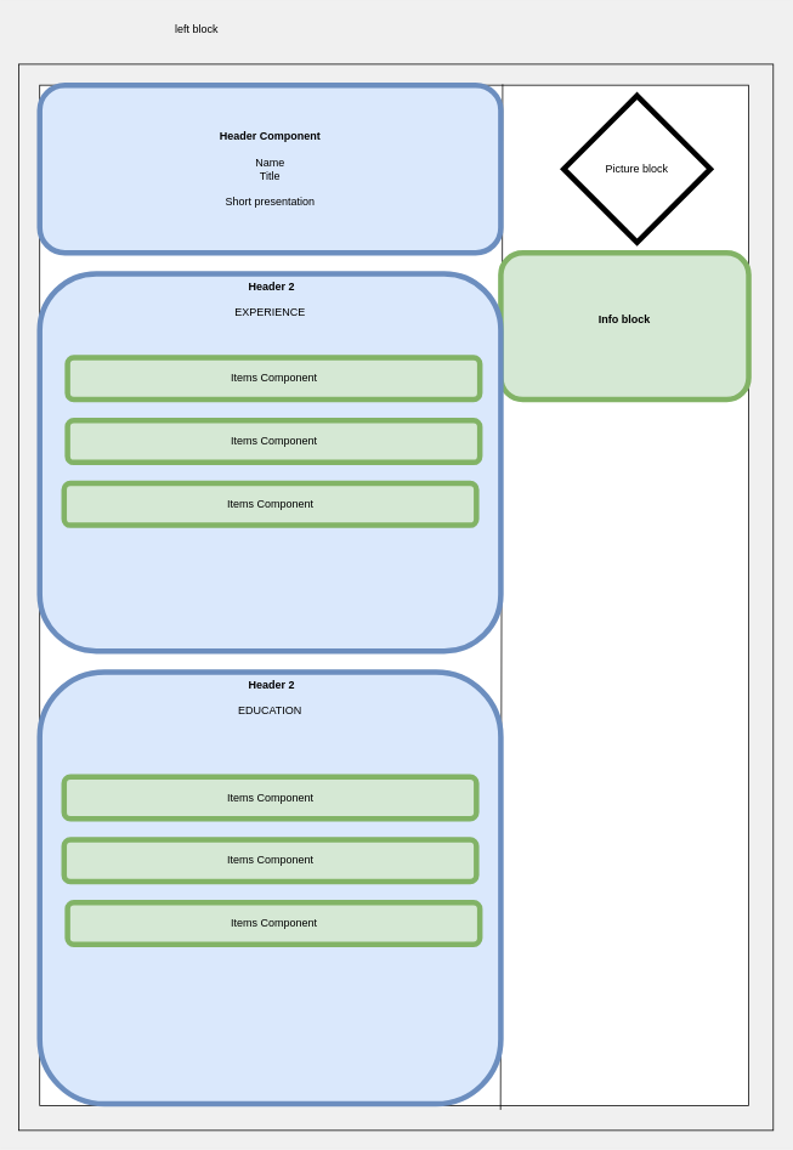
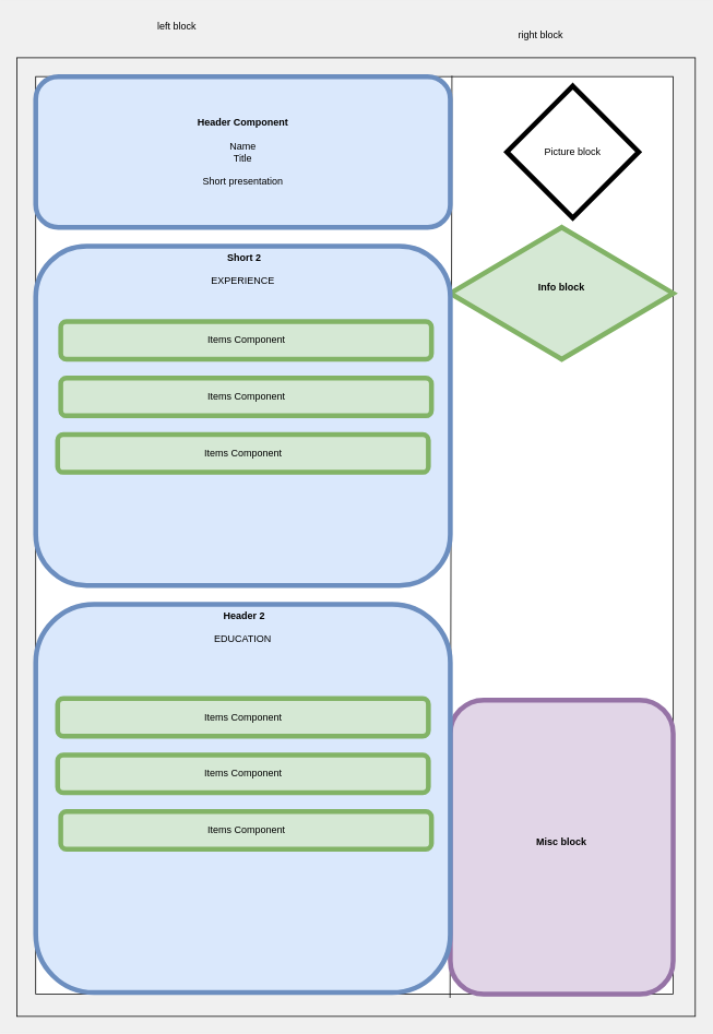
+ <mxCell id="6" value="right block" style="text;html=1;align=center;verticalAlign=middle;resizable=0;points=[];autosize=1;" vertex="1" parent="1"><mxGeometry x="624" y="30" width="69" height="23" as="geometry" /></mxCell>
- <mxCell id="11" value="&lt;b&gt;&amp;nbsp;Header 2&lt;br&gt;&lt;/b&gt;&lt;br&gt;EXPERIENCE&lt;br&gt;&lt;br&gt;" style="rounded=1;whiteSpace=wrap;html=1;strokeColor=#6c8ebf;fillColor=#dae8fc;strokeWidth=6;perimeterSpacing=7;verticalAlign=top;" vertex="1" parent="1"><mxGeometry x="43" y="300" width="506" height="414" as="geometry" /></mxCell>
+ <mxCell id="11" value="&lt;b&gt;&amp;nbsp;Short 2&lt;br&gt;&lt;/b&gt;&lt;br&gt;EXPERIENCE&lt;br&gt;&lt;br&gt;" style="rounded=1;whiteSpace=wrap;html=1;strokeColor=#6c8ebf;fillColor=#dae8fc;strokeWidth=6;perimeterSpacing=7;verticalAlign=top;" vertex="1" parent="1"><mxGeometry x="43" y="300" width="506" height="414" as="geometry" /></mxCell>
- <mxCell id="10" value="&lt;b&gt;Info block&lt;br&gt;&lt;br&gt;&lt;/b&gt;" style="rounded=1;whiteSpace=wrap;html=1;strokeColor=#82b366;strokeWidth=6;fillColor=#d5e8d4;" vertex="1" parent="1"><mxGeometry x="549" y="277" width="272" height="161" as="geometry" /></mxCell>
+ <mxCell id="10" value="&lt;b&gt;Info block&lt;br&gt;&lt;br&gt;&lt;/b&gt;" style="rhombus;whiteSpace=wrap;html=1;strokeColor=#82b366;strokeWidth=6;fillColor=#d5e8d4;" vertex="1" parent="1"><mxGeometry x="549" y="277" width="272" height="161" as="geometry" /></mxCell>
+ <mxCell id="9" value="&lt;b&gt;Misc block&lt;br&gt;&lt;br&gt;&lt;/b&gt;" style="rounded=1;whiteSpace=wrap;html=1;strokeColor=#9673a6;strokeWidth=6;fillColor=#e1d5e7;" vertex="1" parent="1"><mxGeometry x="549" y="854" width="272" height="359" as="geometry" /></mxCell>
